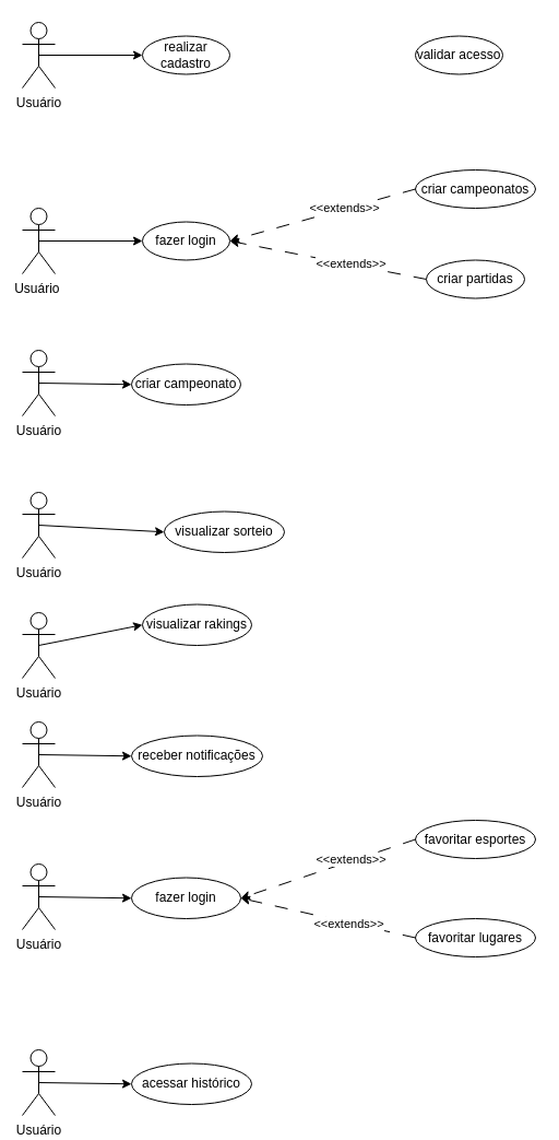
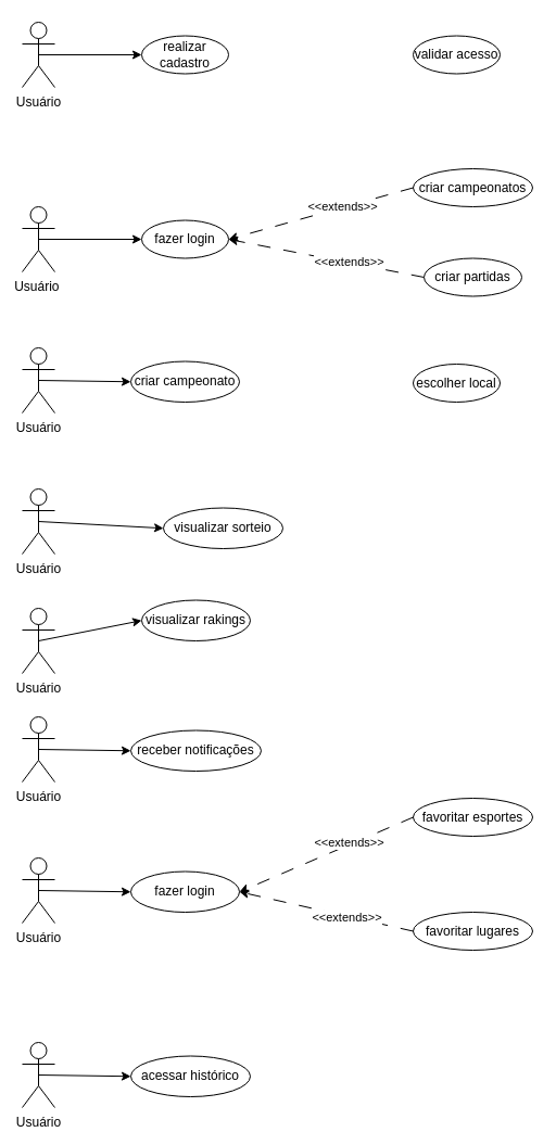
+ <mxCell id="18" value="escolher local" style="ellipse;whiteSpace=wrap;html=1;" parent="1" vertex="1"><mxGeometry x="380" y="335" width="80" height="35" as="geometry" /></mxCell>
- <mxCell id="33" value="favoritar esportes" style="ellipse;whiteSpace=wrap;html=1;" parent="1" vertex="1"><mxGeometry x="380" y="750" width="110" height="35" as="geometry" /></mxCell>
+ <mxCell id="33" value="favoritar esportes" style="ellipse;whiteSpace=wrap;html=1;" parent="1" vertex="1"><mxGeometry x="380" y="735" width="110" height="35" as="geometry" /></mxCell>
